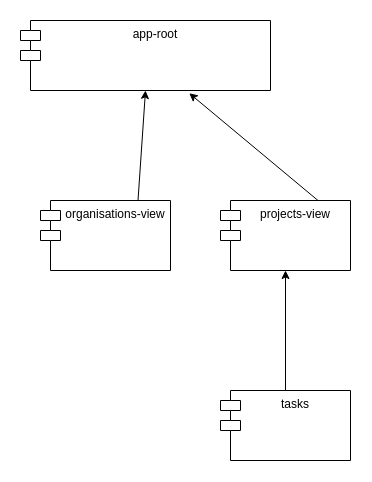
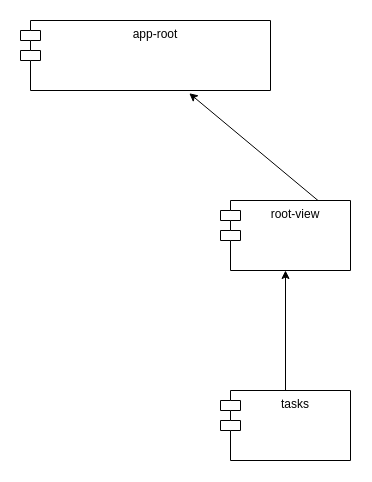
- <mxCell id="3" style="edgeStyle=none;html=1;exitX=0.75;exitY=0;exitDx=0;exitDy=0;entryX=0.5;entryY=1;entryDx=0;entryDy=0;" parent="1" source="4" target="2" edge="1"><mxGeometry relative="1" as="geometry" /></mxCell>
- <mxCell id="6" value="projects-view" style="shape=module;align=left;spacingLeft=20;align=center;verticalAlign=top;" parent="1" vertex="1"><mxGeometry x="220" y="200" width="130" height="70" as="geometry" /></mxCell>
+ <mxCell id="6" value="root-view" style="shape=module;align=left;spacingLeft=20;align=center;verticalAlign=top;" parent="1" vertex="1"><mxGeometry x="220" y="200" width="130" height="70" as="geometry" /></mxCell>
- <mxCell id="4" value="organisations-view" style="shape=module;align=left;spacingLeft=20;align=center;verticalAlign=top;" parent="1" vertex="1"><mxGeometry x="40" y="200" width="130" height="70" as="geometry" /></mxCell>
